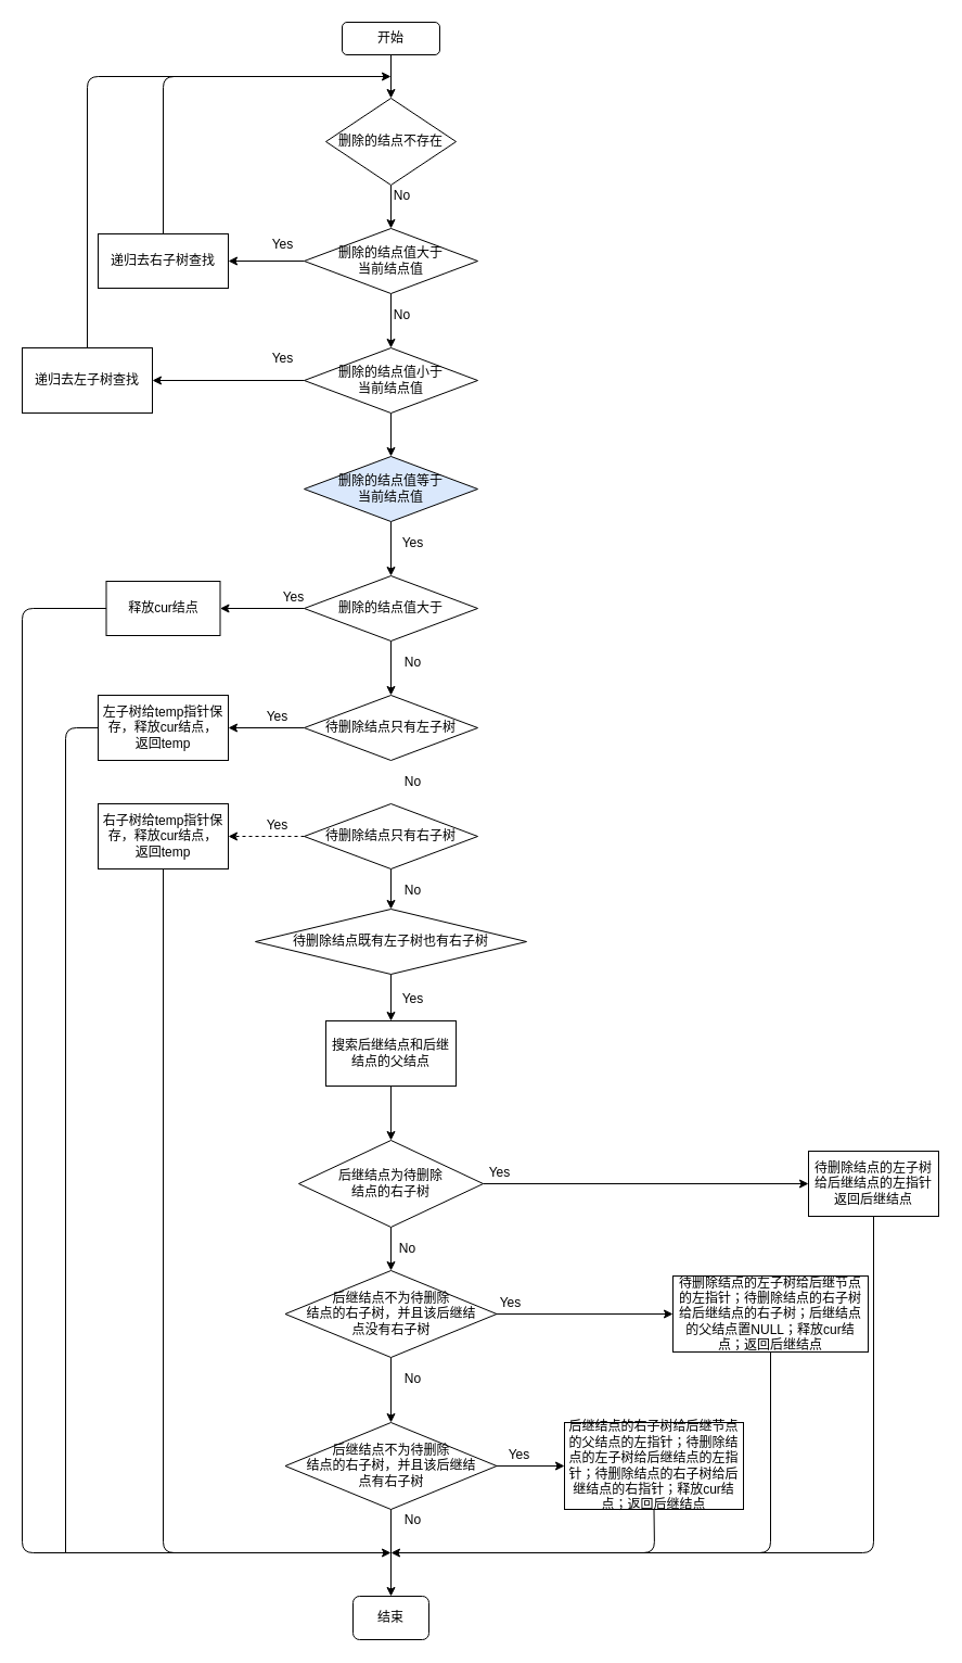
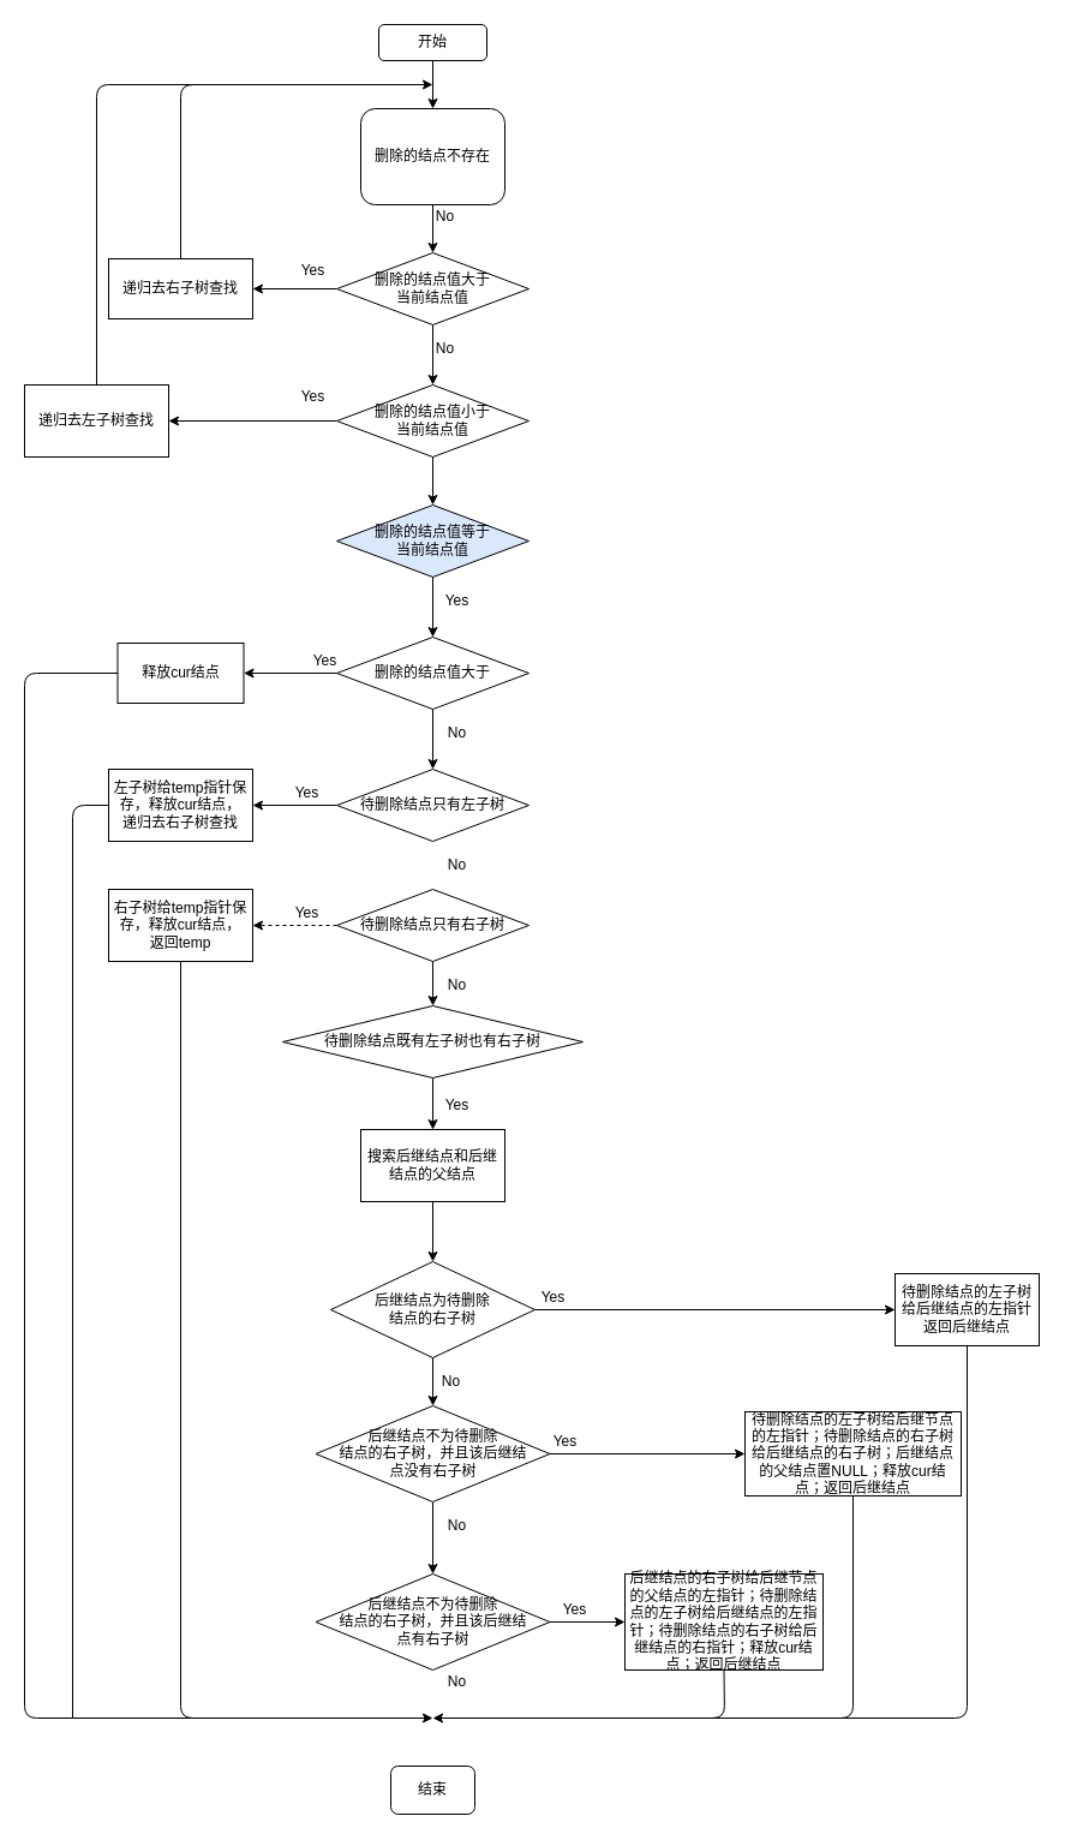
- <mxCell id="5" value="删除的结点不存在" style="rhombus;whiteSpace=wrap;html=1;" vertex="1" parent="1"><mxGeometry x="300" y="90" width="120" height="80" as="geometry" /></mxCell>
+ <mxCell id="5" value="删除的结点不存在" style="whiteSpace=wrap;html=1;rounded=1;" vertex="1" parent="1"><mxGeometry x="300" y="90" width="120" height="80" as="geometry" /></mxCell>
- <mxCell id="28" value="左子树给temp指针保存，释放cur结点，&lt;br&gt;返回temp" style="whiteSpace=wrap;html=1;" vertex="1" parent="1"><mxGeometry x="90" y="640" width="120" height="60" as="geometry" /></mxCell>
+ <mxCell id="28" value="左子树给temp指针保存，释放cur结点，&lt;br&gt;递归去右子树查找" style="whiteSpace=wrap;html=1;" vertex="1" parent="1"><mxGeometry x="90" y="640" width="120" height="60" as="geometry" /></mxCell>
- <mxCell id="60" value="" style="endArrow=classic;html=1;exitX=0.5;exitY=1;exitDx=0;exitDy=0;entryX=0.5;entryY=0;entryDx=0;entryDy=0;" edge="1" parent="1" source="56" target="6"><mxGeometry width="50" height="50" relative="1" as="geometry"><mxPoint x="500" y="1330" as="sourcePoint" /><mxPoint x="550" y="1280" as="targetPoint" /></mxGeometry></mxCell>
